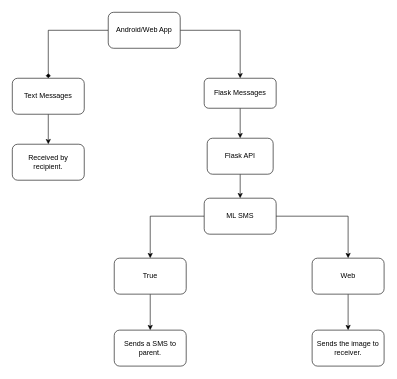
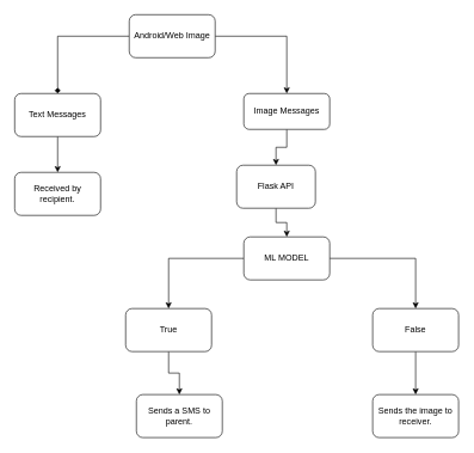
- <mxCell id="4" value="Android/Web App" style="rounded=1;whiteSpace=wrap;html=1;" vertex="1" parent="1"><mxGeometry x="180" y="20" width="120" height="60" as="geometry" /></mxCell>
+ <mxCell id="4" value="Android/Web Image" style="rounded=1;whiteSpace=wrap;html=1;" vertex="1" parent="1"><mxGeometry x="180" y="20" width="120" height="60" as="geometry" /></mxCell>
- <mxCell id="8" value="Flask Messages" style="rounded=1;whiteSpace=wrap;html=1;" vertex="1" parent="1"><mxGeometry x="340" y="130" width="120" height="50" as="geometry" /></mxCell>
+ <mxCell id="8" value="Image Messages" style="rounded=1;whiteSpace=wrap;html=1;" vertex="1" parent="1"><mxGeometry x="340" y="130" width="120" height="50" as="geometry" /></mxCell>
- <mxCell id="10" value="Flask API" style="rounded=1;whiteSpace=wrap;html=1;" vertex="1" parent="1"><mxGeometry x="345" y="230" width="110" height="60" as="geometry" /></mxCell>
+ <mxCell id="10" value="Flask API" style="rounded=1;whiteSpace=wrap;html=1;" vertex="1" parent="1"><mxGeometry x="330" y="230" width="110" height="60" as="geometry" /></mxCell>
- <mxCell id="13" value="ML SMS" style="rounded=1;whiteSpace=wrap;html=1;" vertex="1" parent="1"><mxGeometry x="340" y="330" width="120" height="60" as="geometry" /></mxCell>
+ <mxCell id="13" value="ML MODEL" style="rounded=1;whiteSpace=wrap;html=1;" vertex="1" parent="1"><mxGeometry x="340" y="330" width="120" height="60" as="geometry" /></mxCell>
- <mxCell id="15" value="True" style="rounded=1;whiteSpace=wrap;html=1;" vertex="1" parent="1"><mxGeometry x="190" y="430" width="120" height="60" as="geometry" /></mxCell>
+ <mxCell id="15" value="True" style="rounded=1;whiteSpace=wrap;html=1;" vertex="1" parent="1"><mxGeometry x="175" y="430" width="120" height="60" as="geometry" /></mxCell>
- <mxCell id="17" value="Web" style="rounded=1;whiteSpace=wrap;html=1;" vertex="1" parent="1"><mxGeometry x="520" y="430" width="120" height="60" as="geometry" /></mxCell>
+ <mxCell id="17" value="False" style="rounded=1;whiteSpace=wrap;html=1;" vertex="1" parent="1"><mxGeometry x="520" y="430" width="120" height="60" as="geometry" /></mxCell>
